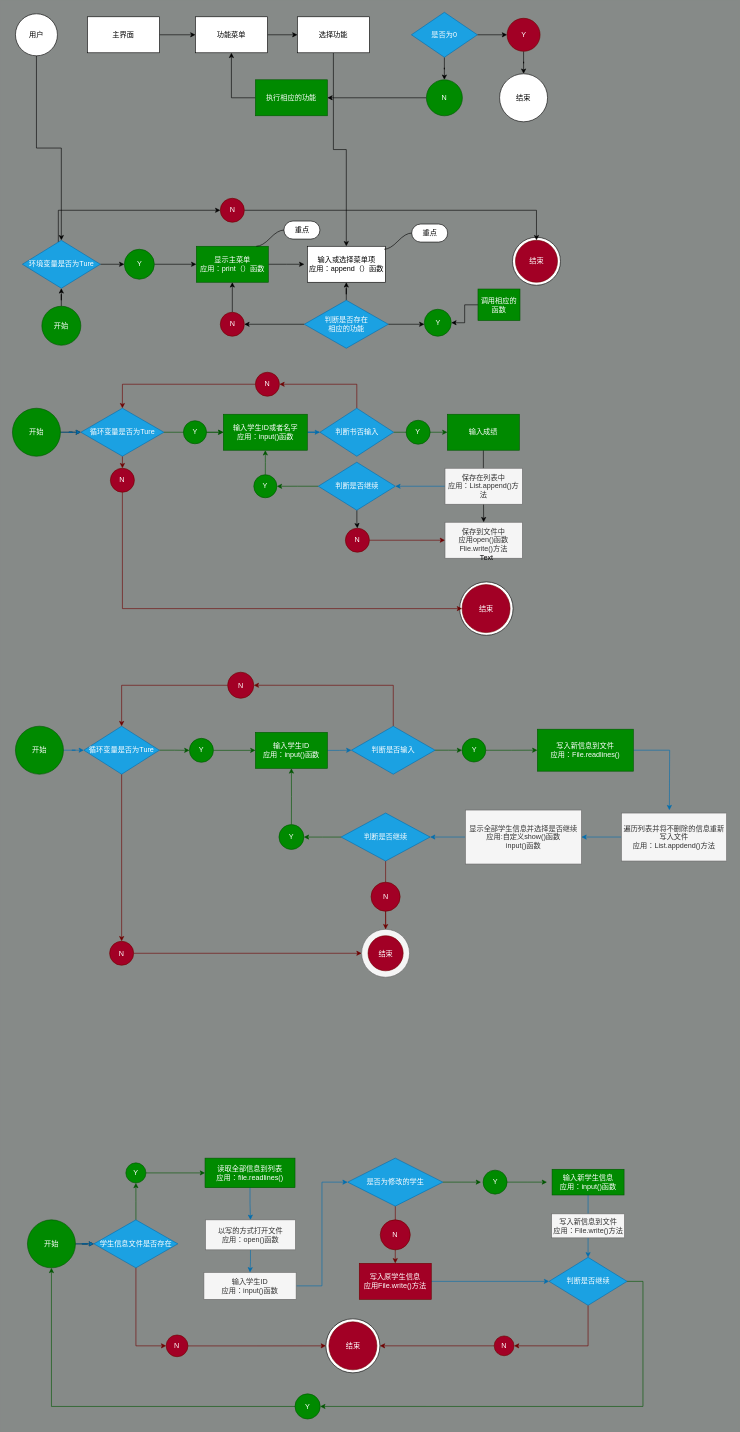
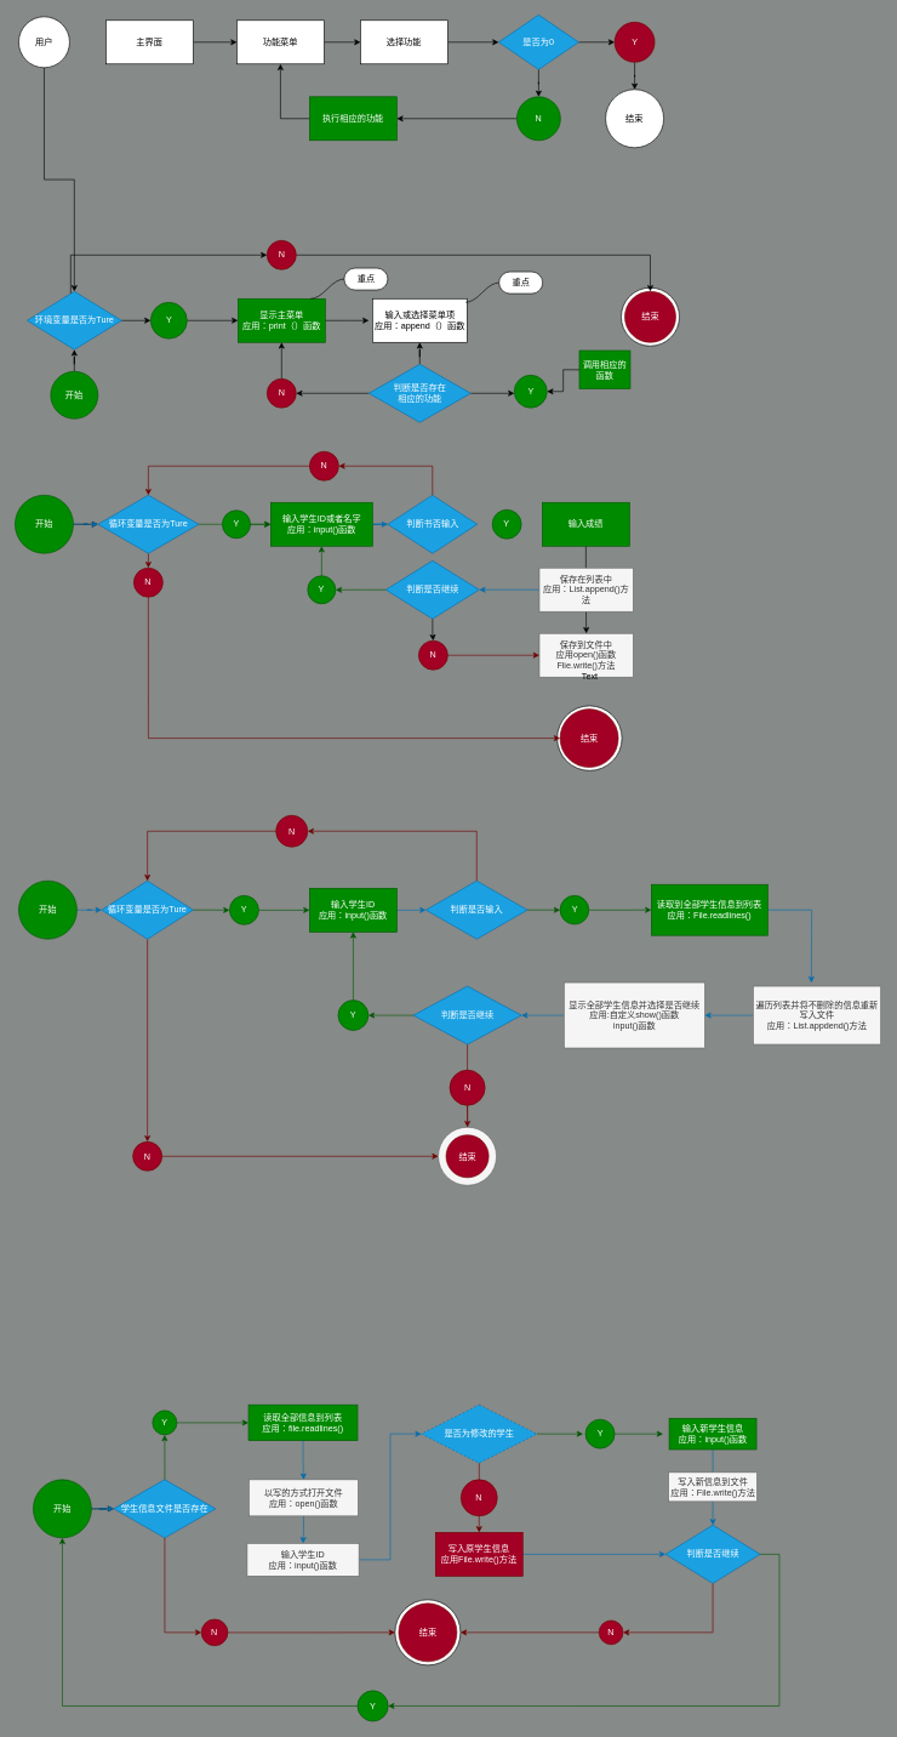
- <mxCell id="8" value="" style="edgeStyle=orthogonalEdgeStyle;rounded=0;orthogonalLoop=1;jettySize=auto;html=1;" parent="1" source="9" target="27" edge="1"><mxGeometry relative="1" as="geometry" /></mxCell>
+ <mxCell id="8" value="" style="edgeStyle=orthogonalEdgeStyle;rounded=0;orthogonalLoop=1;jettySize=auto;html=1;" parent="1" source="9" target="12" edge="1"><mxGeometry relative="1" as="geometry" /></mxCell>
- <mxCell id="55" value="" style="edgeStyle=orthogonalEdgeStyle;rounded=0;orthogonalLoop=1;jettySize=auto;html=1;fillColor=#008a00;strokeColor=#005700;" edge="1" parent="1" source="57" target="62"><mxGeometry relative="1" as="geometry" /></mxCell>
- <mxCell id="95" value="写入新信息到文件&lt;br&gt;应用：File.readlines()" style="rounded=0;whiteSpace=wrap;html=1;fillColor=#008a00;strokeColor=#005700;fontColor=#ffffff;" vertex="1" parent="1"><mxGeometry x="895" y="1215" width="160" height="70" as="geometry" /></mxCell>
+ <mxCell id="95" value="读取到全部学生信息到列表&lt;br&gt;应用：File.readlines()" style="rounded=0;whiteSpace=wrap;html=1;fillColor=#008a00;strokeColor=#005700;fontColor=#ffffff;" vertex="1" parent="1"><mxGeometry x="895" y="1215" width="160" height="70" as="geometry" /></mxCell>
- <mxCell id="128" value="是否为修改的学生" style="rhombus;whiteSpace=wrap;html=1;fillColor=#1ba1e2;strokeColor=#006EAF;fontColor=#ffffff;" vertex="1" parent="1"><mxGeometry x="578.75" y="1930" width="158.75" height="80" as="geometry" /></mxCell>
+ <mxCell id="128" value="是否为修改的学生" style="rhombus;whiteSpace=wrap;html=1;fillColor=#1ba1e2;strokeColor=#006EAF;fontColor=#ffffff;dashed=1;" vertex="1" parent="1"><mxGeometry x="578.75" y="1930" width="158.75" height="80" as="geometry" /></mxCell>
